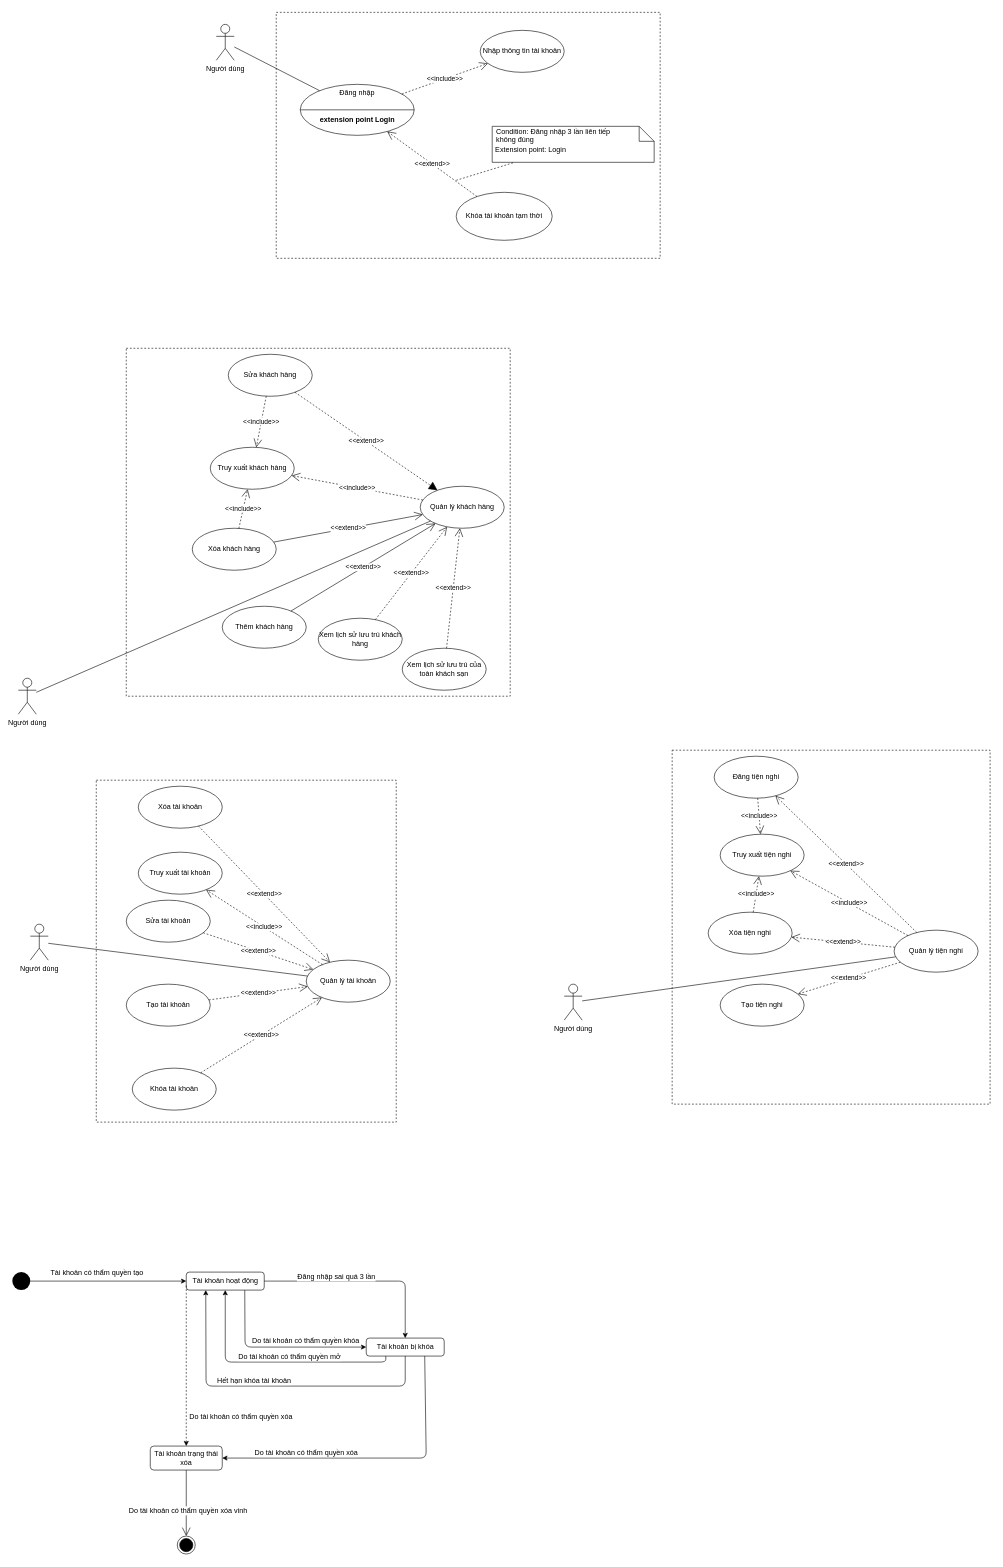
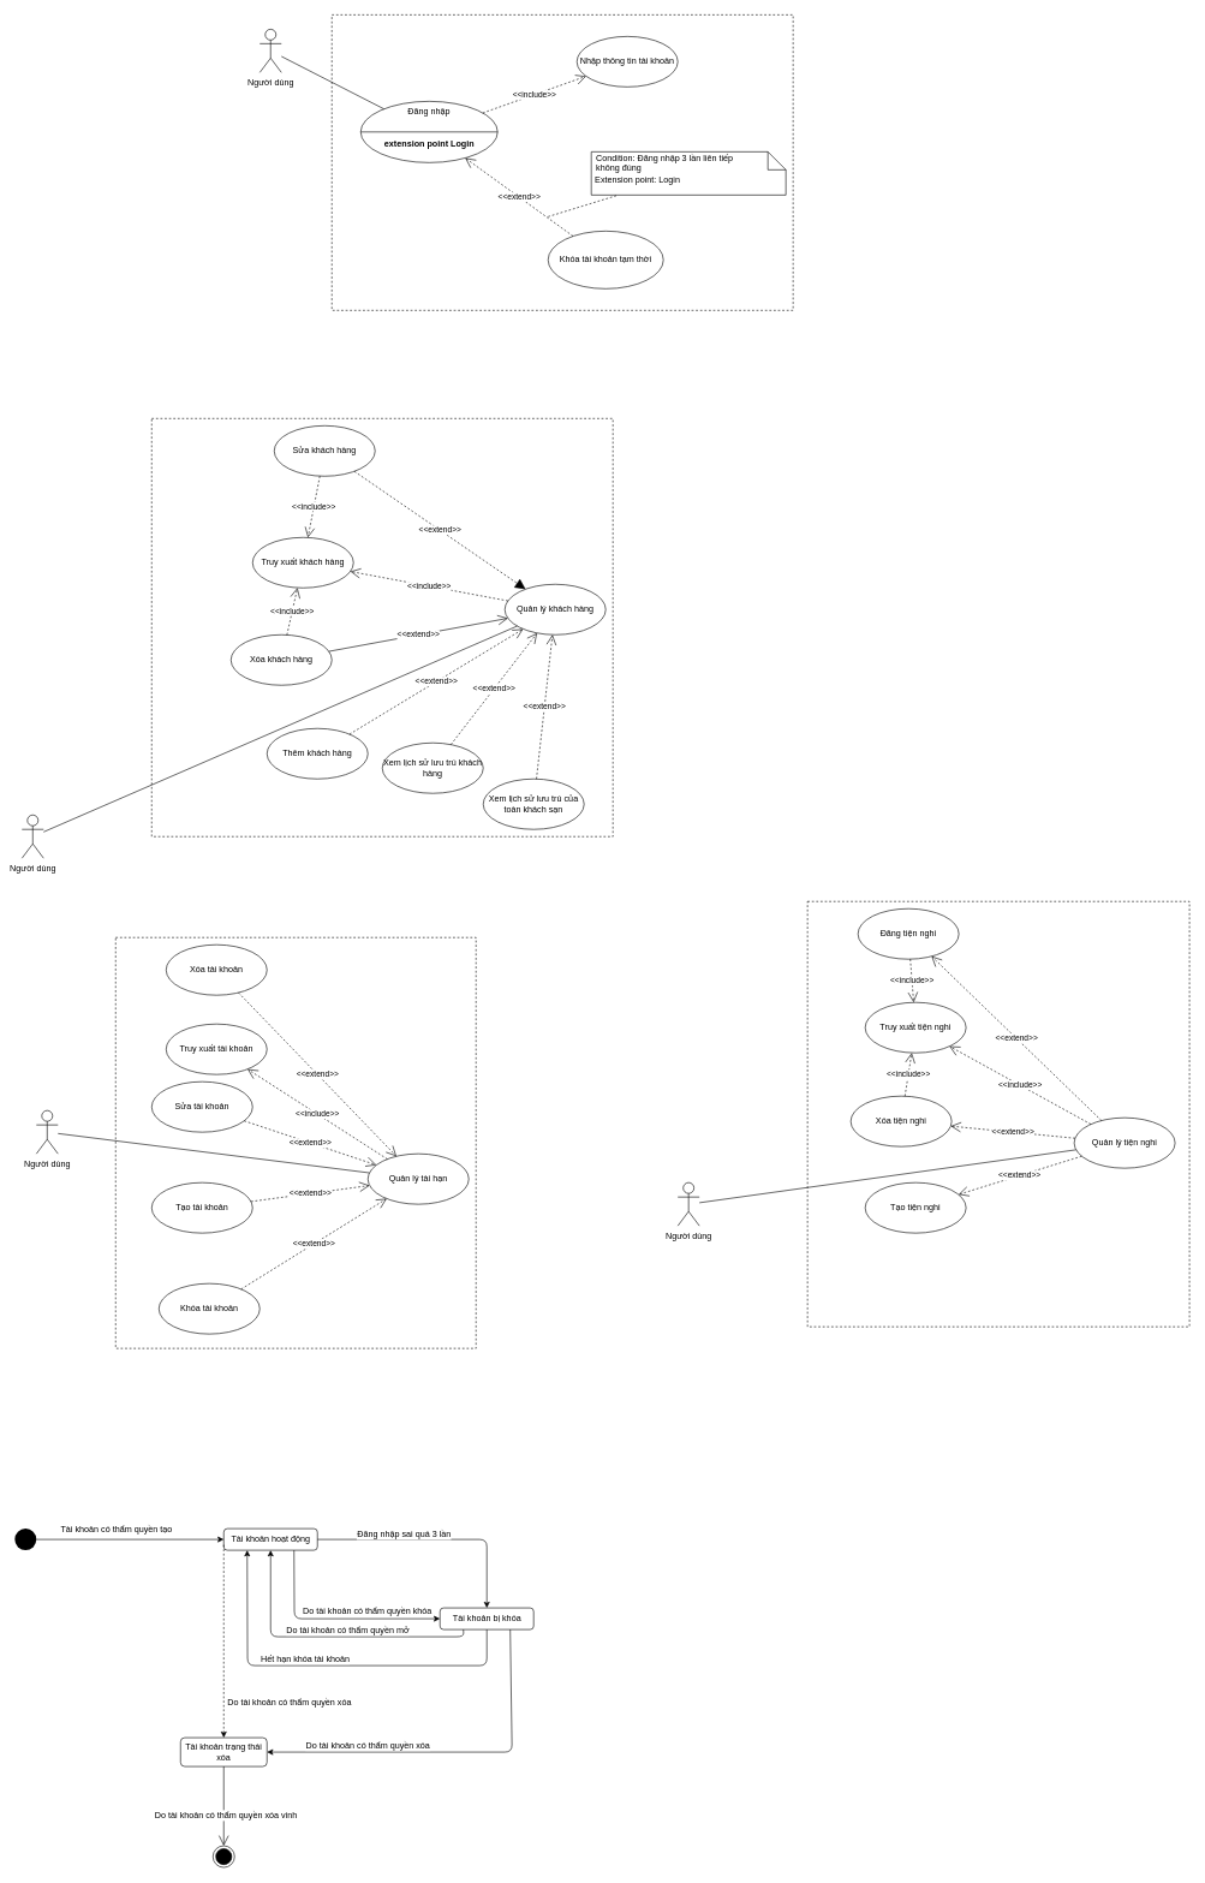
- <mxCell id="29" value="&amp;lt;&amp;lt;extend&amp;gt;&amp;gt;" style="endArrow=open;endSize=12;dashed=0;html=1;" parent="1" source="20" target="19" edge="1"><mxGeometry width="160" relative="1" as="geometry"><mxPoint x="430" y="860" as="sourcePoint" /><mxPoint x="590" y="860" as="targetPoint" /></mxGeometry></mxCell>
+ <mxCell id="29" value="&amp;lt;&amp;lt;extend&amp;gt;&amp;gt;" style="endArrow=open;endSize=12;dashed=1;html=1;" parent="1" source="20" target="19" edge="1"><mxGeometry width="160" relative="1" as="geometry"><mxPoint x="430" y="860" as="sourcePoint" /><mxPoint x="590" y="860" as="targetPoint" /></mxGeometry></mxCell>
- <mxCell id="35" value="Quản lý tài khoản" style="ellipse;whiteSpace=wrap;html=1;align=center;" parent="1" vertex="1"><mxGeometry x="510" y="1600" width="140" height="70" as="geometry" /></mxCell>
+ <mxCell id="35" value="Quản lý tài hạn" style="ellipse;whiteSpace=wrap;html=1;align=center;" parent="1" vertex="1"><mxGeometry x="510" y="1600" width="140" height="70" as="geometry" /></mxCell>
